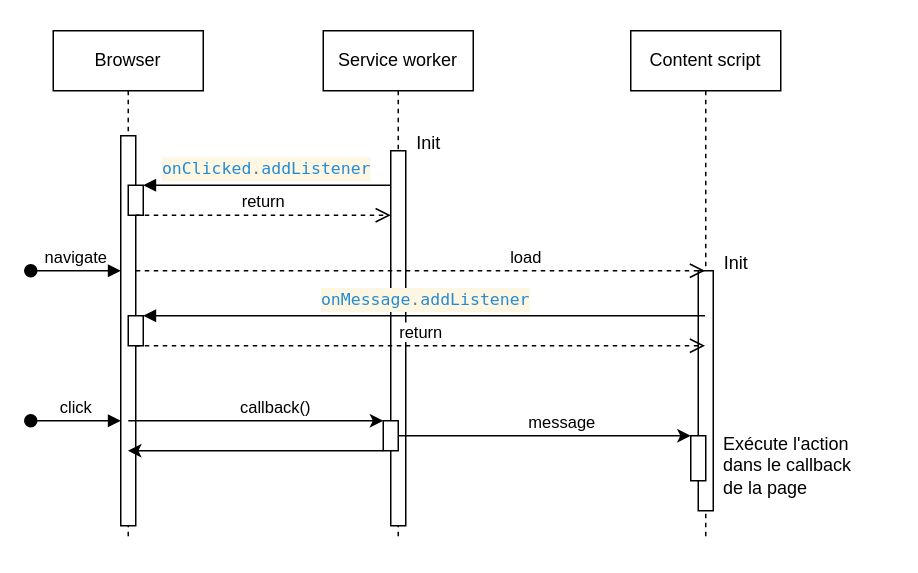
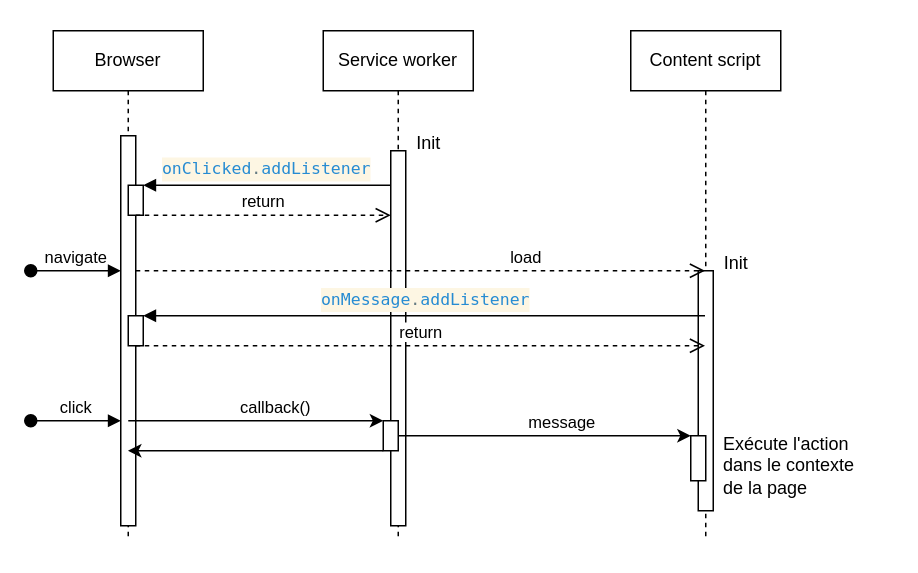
- <mxCell id="26" value="Exécute l'action&lt;br&gt;dans le callback&lt;br&gt;&lt;div style=&quot;&quot;&gt;&lt;span style=&quot;background-color: initial;&quot;&gt;de la page&lt;/span&gt;&lt;/div&gt;" style="text;html=1;align=left;verticalAlign=middle;resizable=0;points=[];autosize=1;strokeColor=none;fillColor=none;" vertex="1" parent="1"><mxGeometry x="480" y="280" width="110" height="60" as="geometry" /></mxCell>
+ <mxCell id="26" value="Exécute l'action&lt;br&gt;dans le contexte&lt;br&gt;&lt;div style=&quot;&quot;&gt;&lt;span style=&quot;background-color: initial;&quot;&gt;de la page&lt;/span&gt;&lt;/div&gt;" style="text;html=1;align=left;verticalAlign=middle;resizable=0;points=[];autosize=1;strokeColor=none;fillColor=none;" vertex="1" parent="1"><mxGeometry x="480" y="280" width="110" height="60" as="geometry" /></mxCell>
